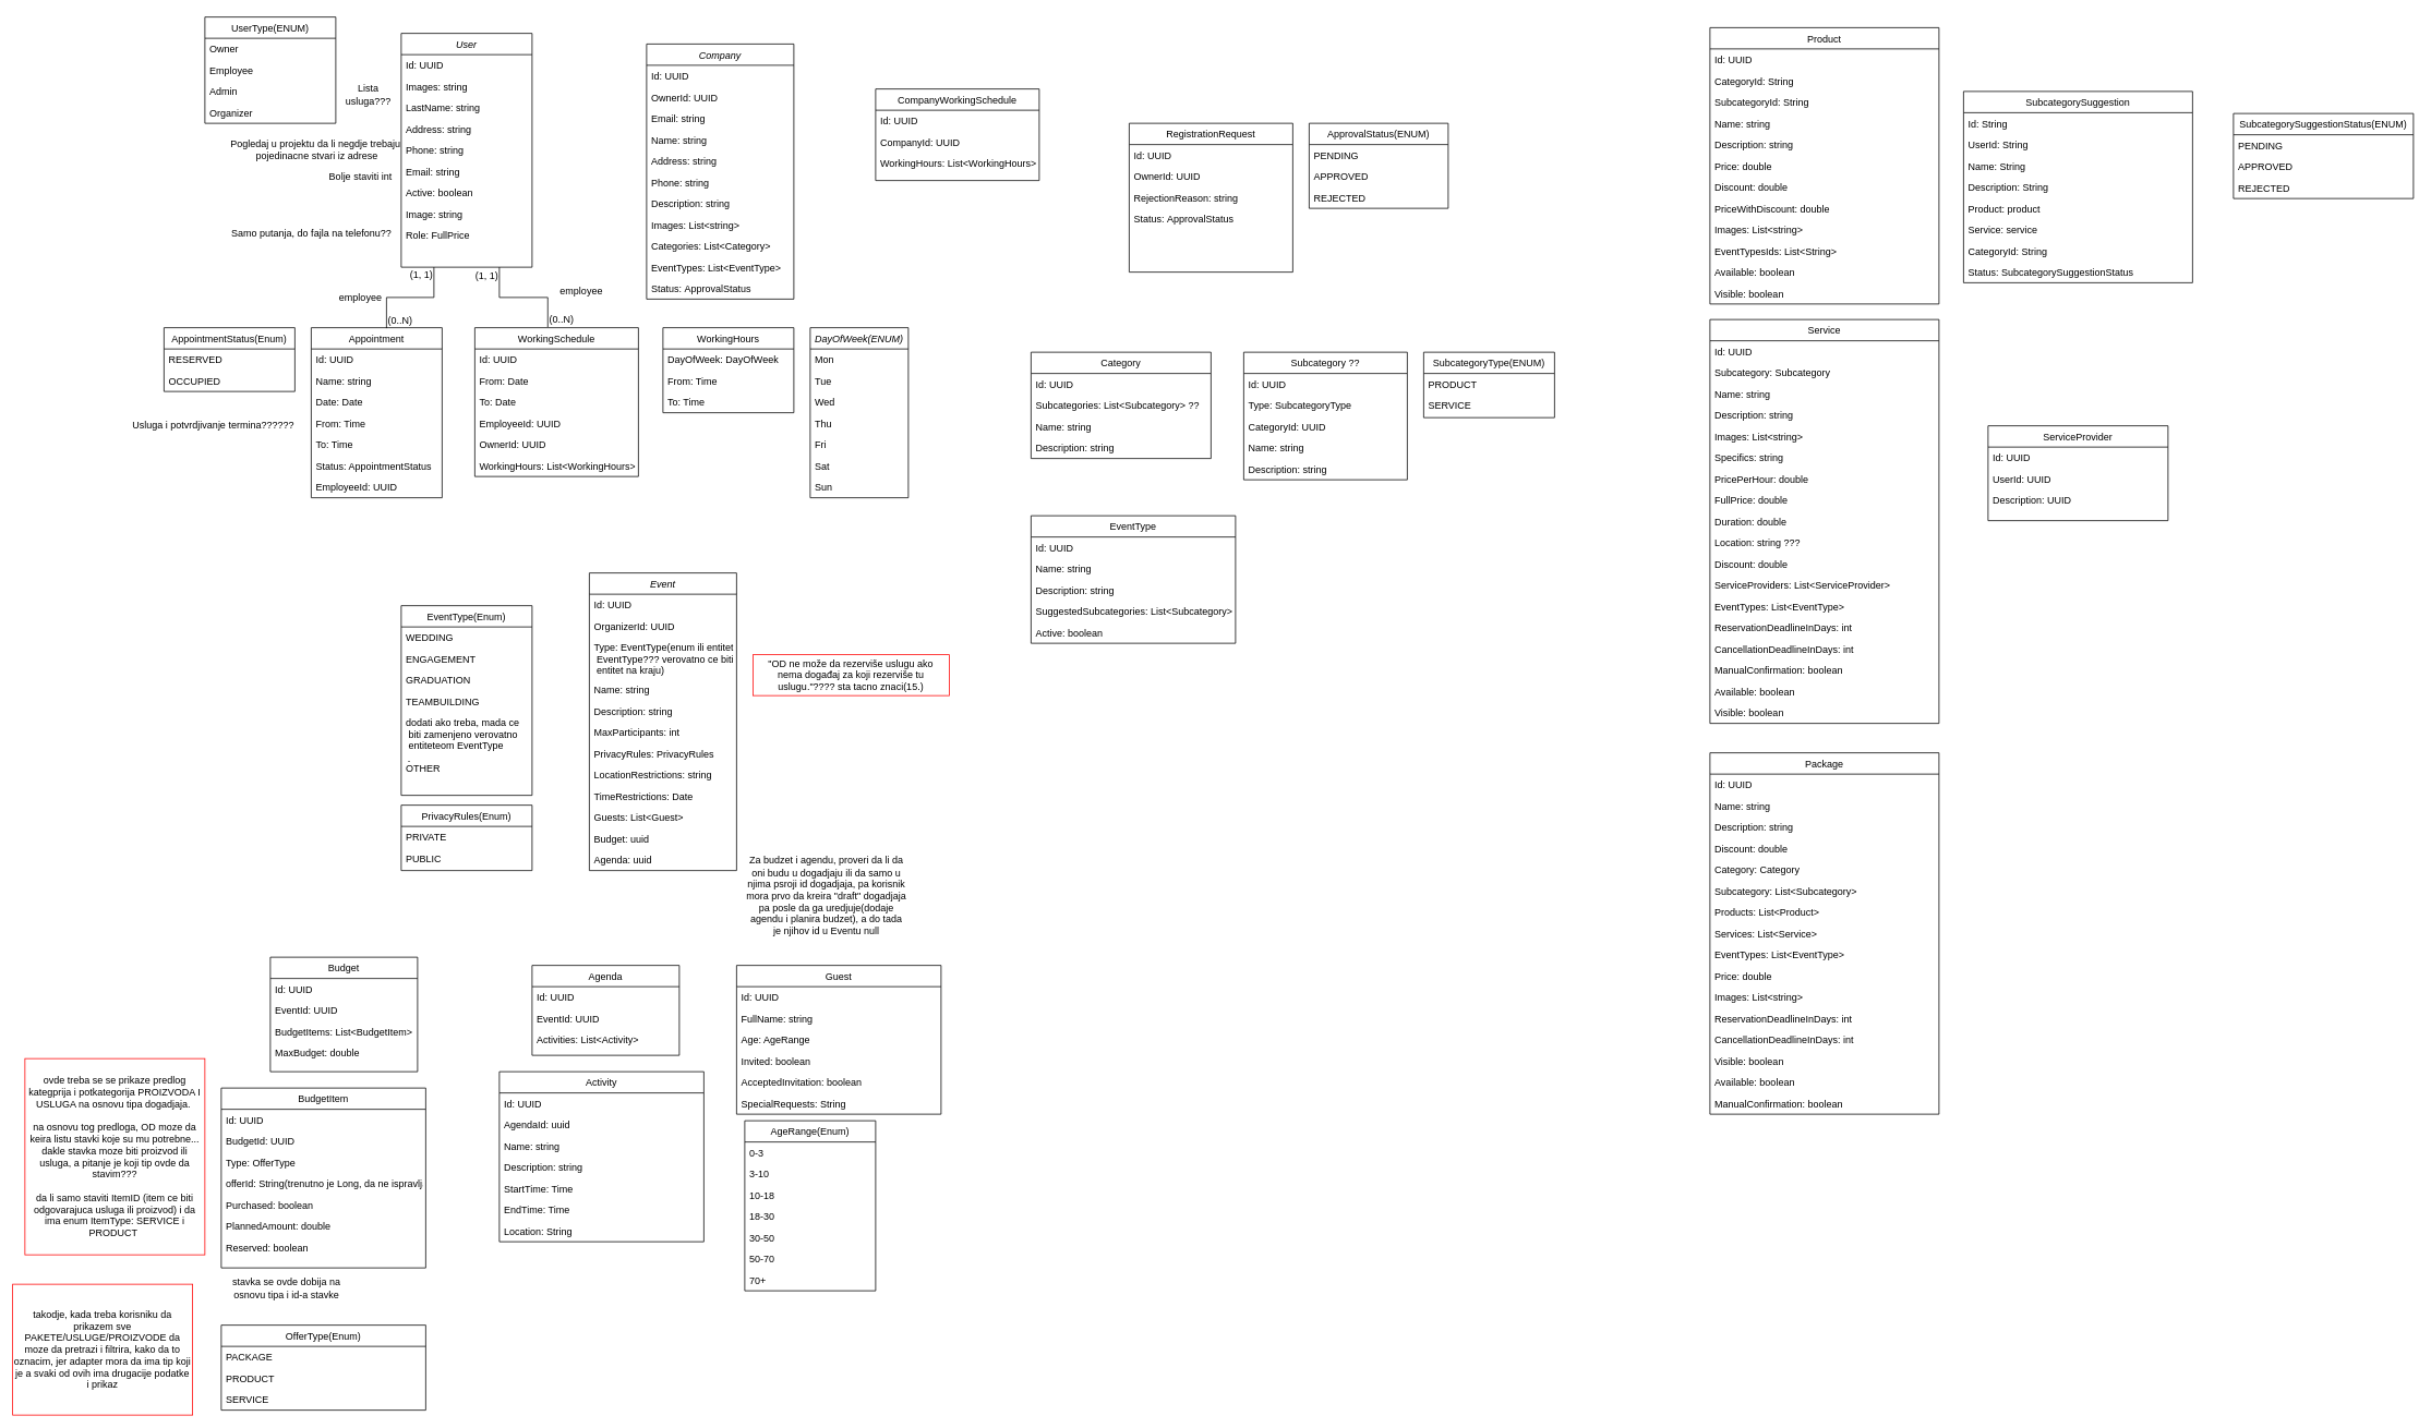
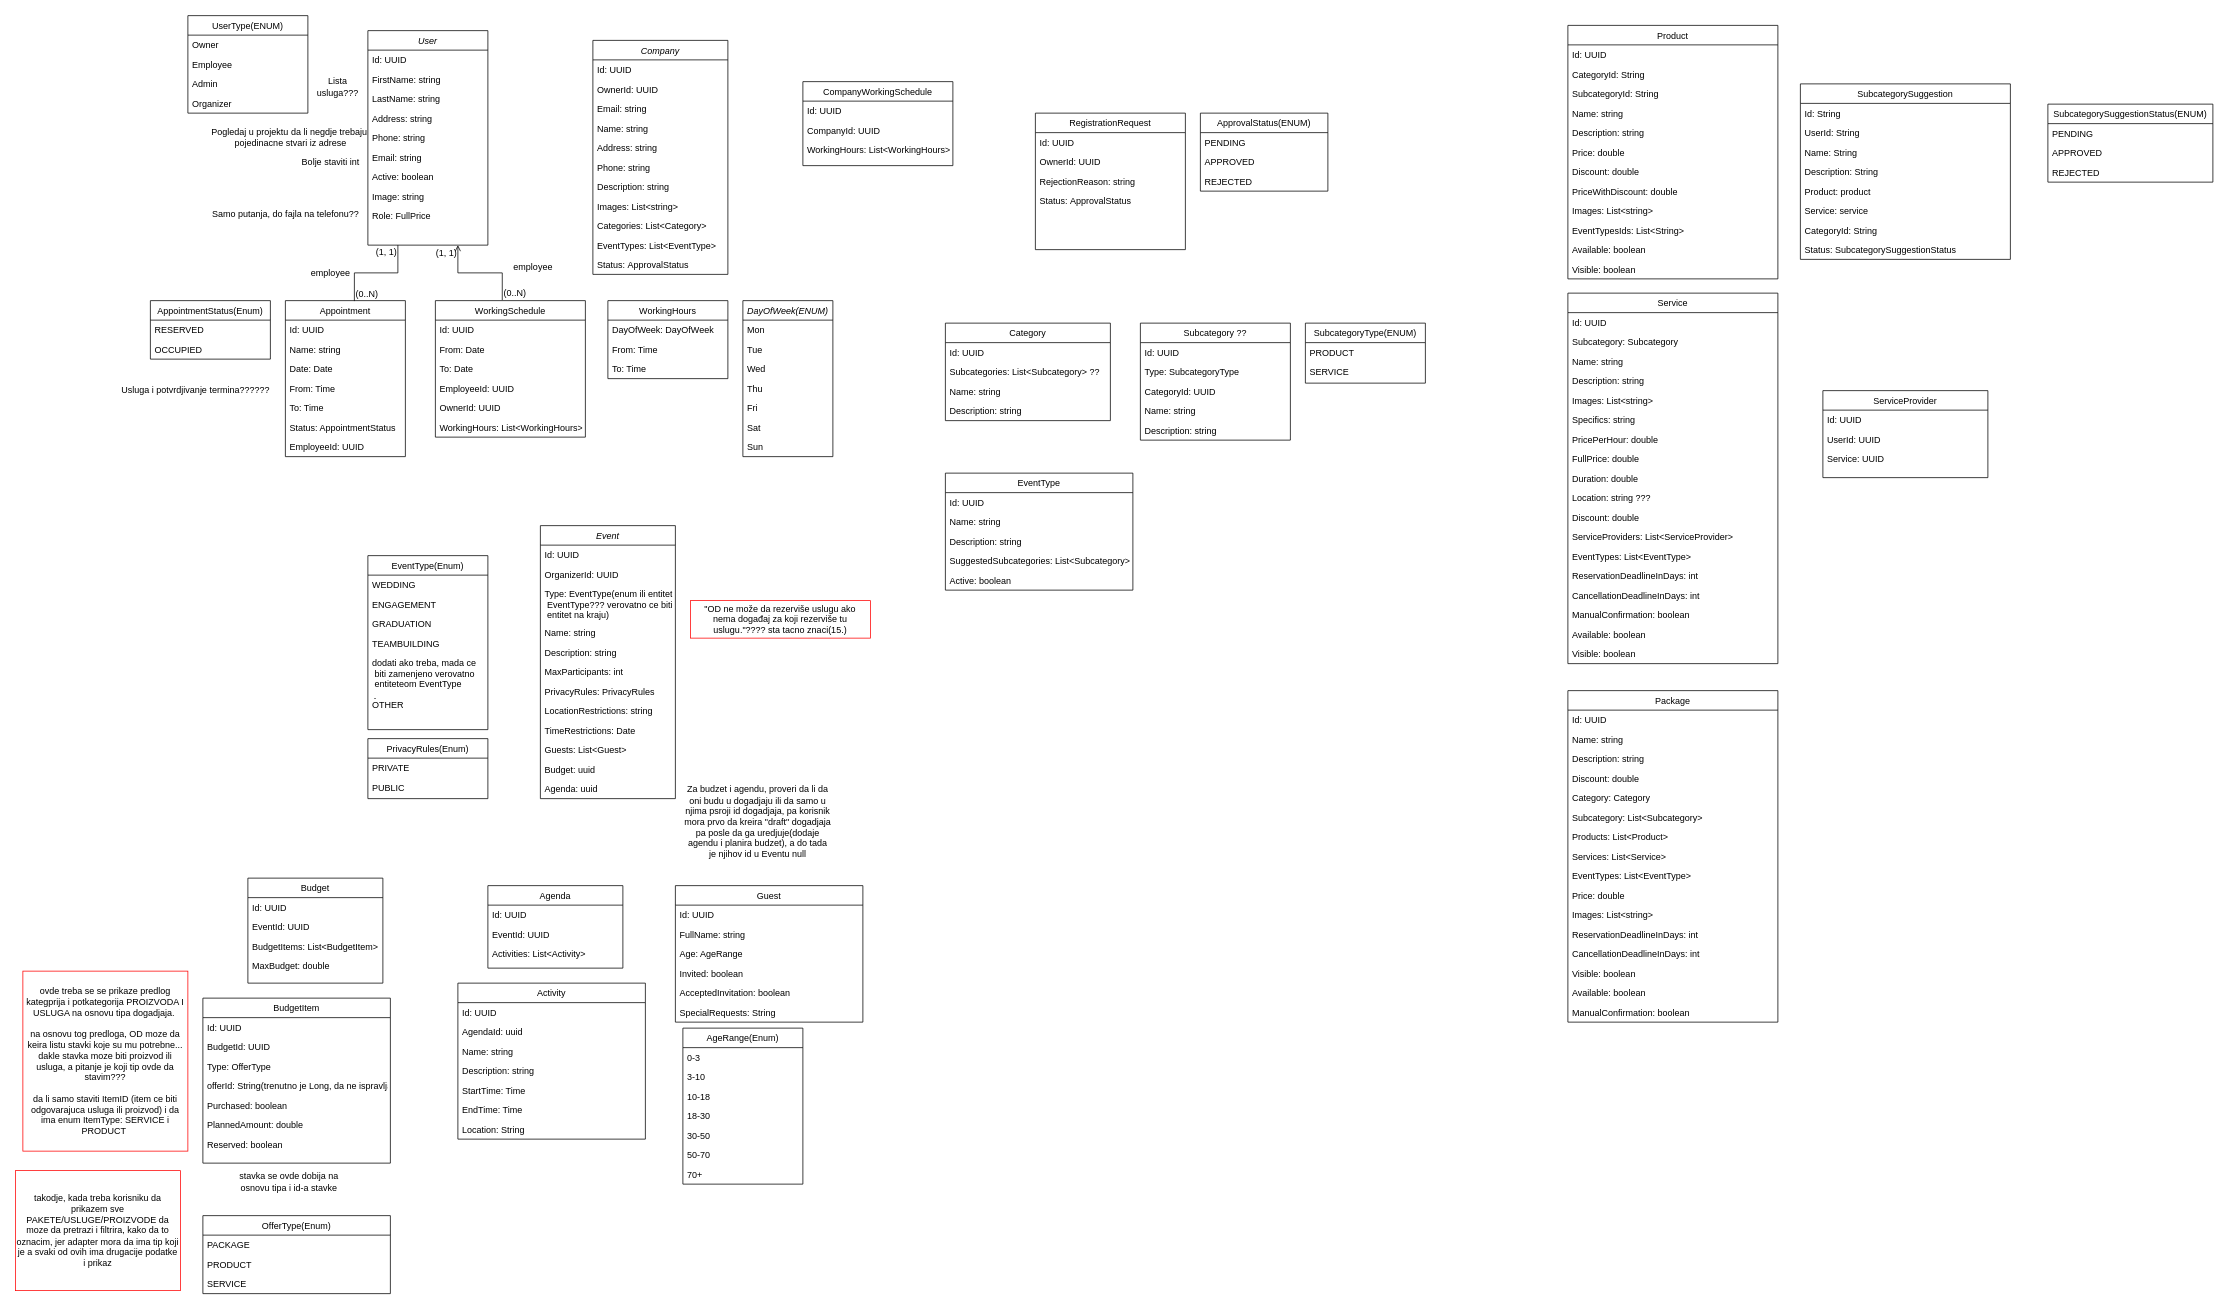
- <mxCell id="4" value="Images: string" style="text;align=left;verticalAlign=top;spacingLeft=4;spacingRight=4;overflow=hidden;rotatable=0;points=[[0,0.5],[1,0.5]];portConstraint=eastwest;" parent="2" vertex="1"><mxGeometry y="52" width="160" height="26" as="geometry" /></mxCell>
+ <mxCell id="4" value="FirstName: string" style="text;align=left;verticalAlign=top;spacingLeft=4;spacingRight=4;overflow=hidden;rotatable=0;points=[[0,0.5],[1,0.5]];portConstraint=eastwest;" parent="2" vertex="1"><mxGeometry y="52" width="160" height="26" as="geometry" /></mxCell>
- <mxCell id="37" value="" style="endArrow=none;shadow=0;strokeWidth=1;rounded=0;curved=0;endFill=1;edgeStyle=elbowEdgeStyle;elbow=vertical;exitX=0.446;exitY=-0.004;exitDx=0;exitDy=0;exitPerimeter=0;entryX=0.75;entryY=1;entryDx=0;entryDy=0;" parent="1" source="20" target="2" edge="1"><mxGeometry x="0.5" y="41" relative="1" as="geometry"><mxPoint x="482" y="411" as="sourcePoint" /><mxPoint x="540" y="322" as="targetPoint" /><mxPoint x="-40" y="32" as="offset" /></mxGeometry></mxCell>
+ <mxCell id="37" value="" style="endArrow=open;shadow=0;strokeWidth=1;rounded=0;curved=0;endFill=1;edgeStyle=elbowEdgeStyle;elbow=vertical;exitX=0.446;exitY=-0.004;exitDx=0;exitDy=0;exitPerimeter=0;entryX=0.75;entryY=1;entryDx=0;entryDy=0;" parent="1" source="20" target="2" edge="1"><mxGeometry x="0.5" y="41" relative="1" as="geometry"><mxPoint x="482" y="411" as="sourcePoint" /><mxPoint x="540" y="322" as="targetPoint" /><mxPoint x="-40" y="32" as="offset" /></mxGeometry></mxCell>
- <mxCell id="140" value="Description: UUID" style="text;align=left;verticalAlign=top;spacingLeft=4;spacingRight=4;overflow=hidden;rotatable=0;points=[[0,0.5],[1,0.5]];portConstraint=eastwest;" parent="137" vertex="1"><mxGeometry y="78" width="220" height="26" as="geometry" /></mxCell>
+ <mxCell id="140" value="Service: UUID" style="text;align=left;verticalAlign=top;spacingLeft=4;spacingRight=4;overflow=hidden;rotatable=0;points=[[0,0.5],[1,0.5]];portConstraint=eastwest;" parent="137" vertex="1"><mxGeometry y="78" width="220" height="26" as="geometry" /></mxCell>
- <mxCell id="239" value="stavka se ovde dobija na osnovu tipa i id-a stavke" style="text;html=1;align=center;verticalAlign=middle;whiteSpace=wrap;rounded=0;" vertex="1" parent="1"><mxGeometry x="280" y="1560" width="140" height="30" as="geometry" /></mxCell>
+ <mxCell id="239" value="stavka se ovde dobija na osnovu tipa i id-a stavke" style="text;html=1;align=center;verticalAlign=middle;whiteSpace=wrap;rounded=0;" vertex="1" parent="1"><mxGeometry x="315" y="1560" width="140" height="30" as="geometry" /></mxCell>
- <mxCell id="238" value="takodje, kada treba korisniku da prikazem sve PAKETE/USLUGE/PROIZVODE da moze da pretrazi i filtrira, kako da to oznacim, jer adapter mora da ima tip koji je a svaki od ovih ima drugacije podatke i prikaz" style="text;html=1;strokeColor=red;fillColor=none;align=center;verticalAlign=middle;whiteSpace=wrap;rounded=0;" parent="1" vertex="1"><mxGeometry x="15" y="1570" width="220" height="160" as="geometry" /></mxCell>
+ <mxCell id="238" value="takodje, kada treba korisniku da prikazem sve PAKETE/USLUGE/PROIZVODE da moze da pretrazi i filtrira, kako da to oznacim, jer adapter mora da ima tip koji je a svaki od ovih ima drugacije podatke i prikaz" style="text;html=1;strokeColor=red;fillColor=none;align=center;verticalAlign=middle;whiteSpace=wrap;rounded=0;" parent="1" vertex="1"><mxGeometry x="20" y="1560" width="220" height="160" as="geometry" /></mxCell>
